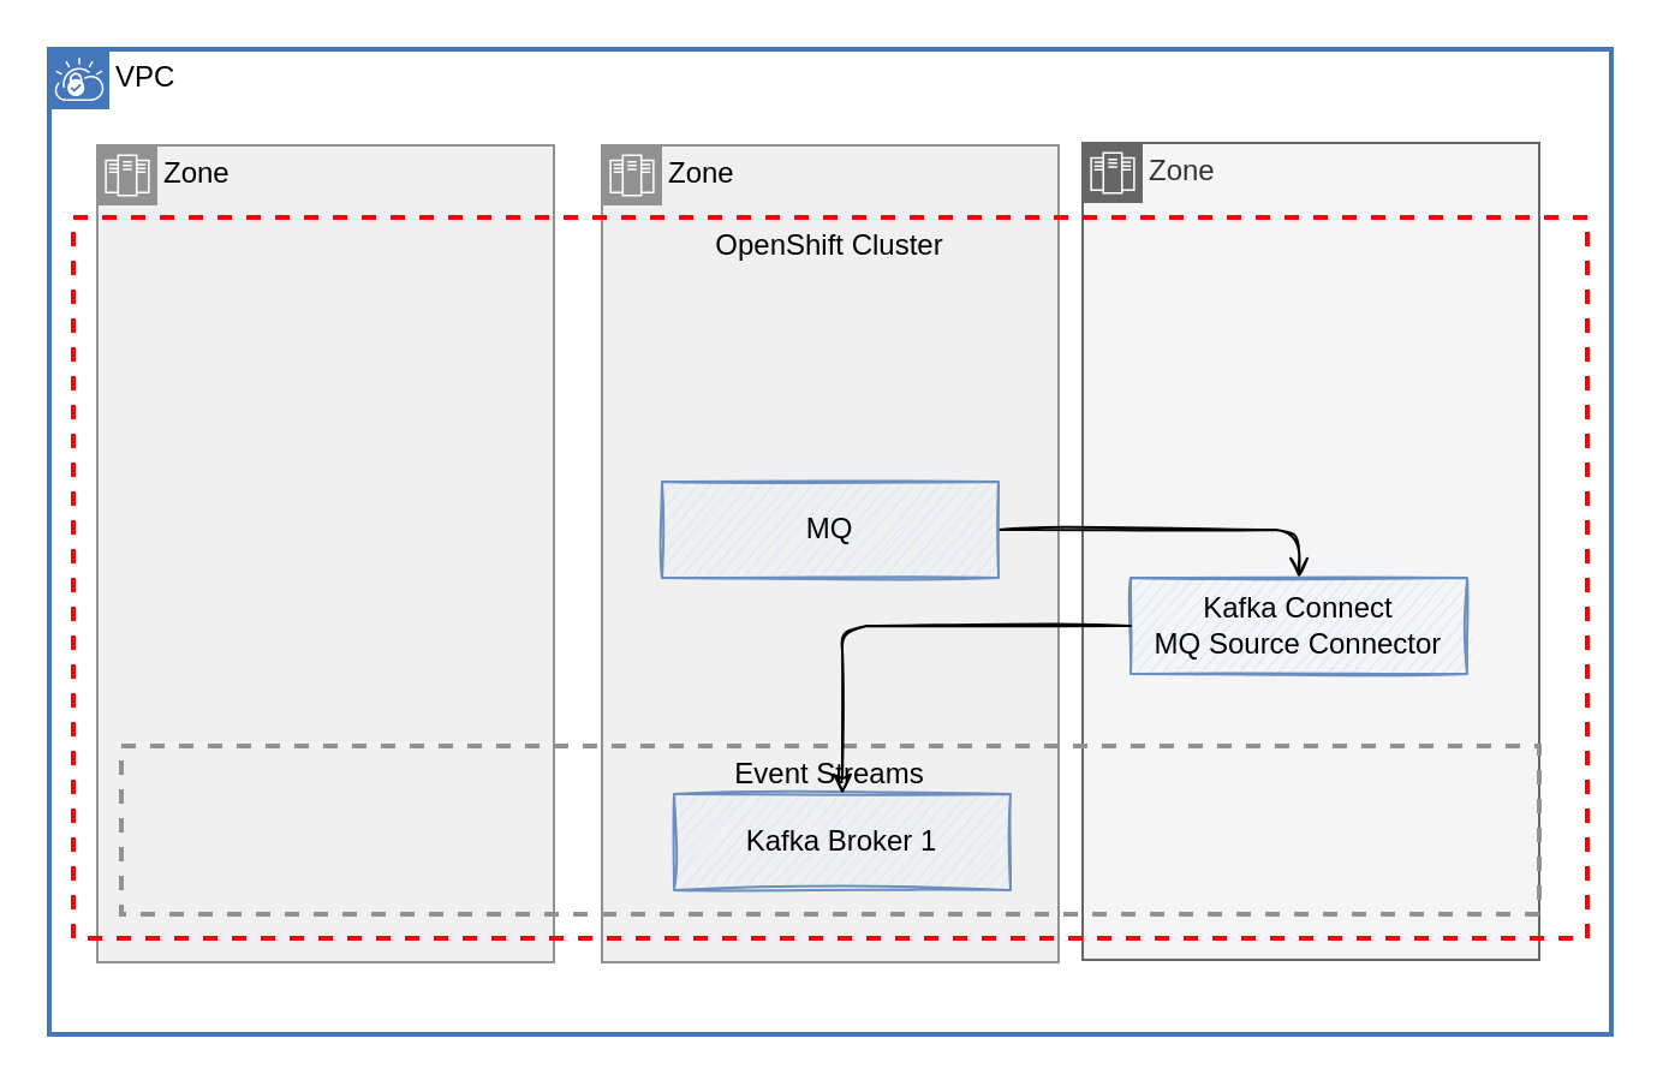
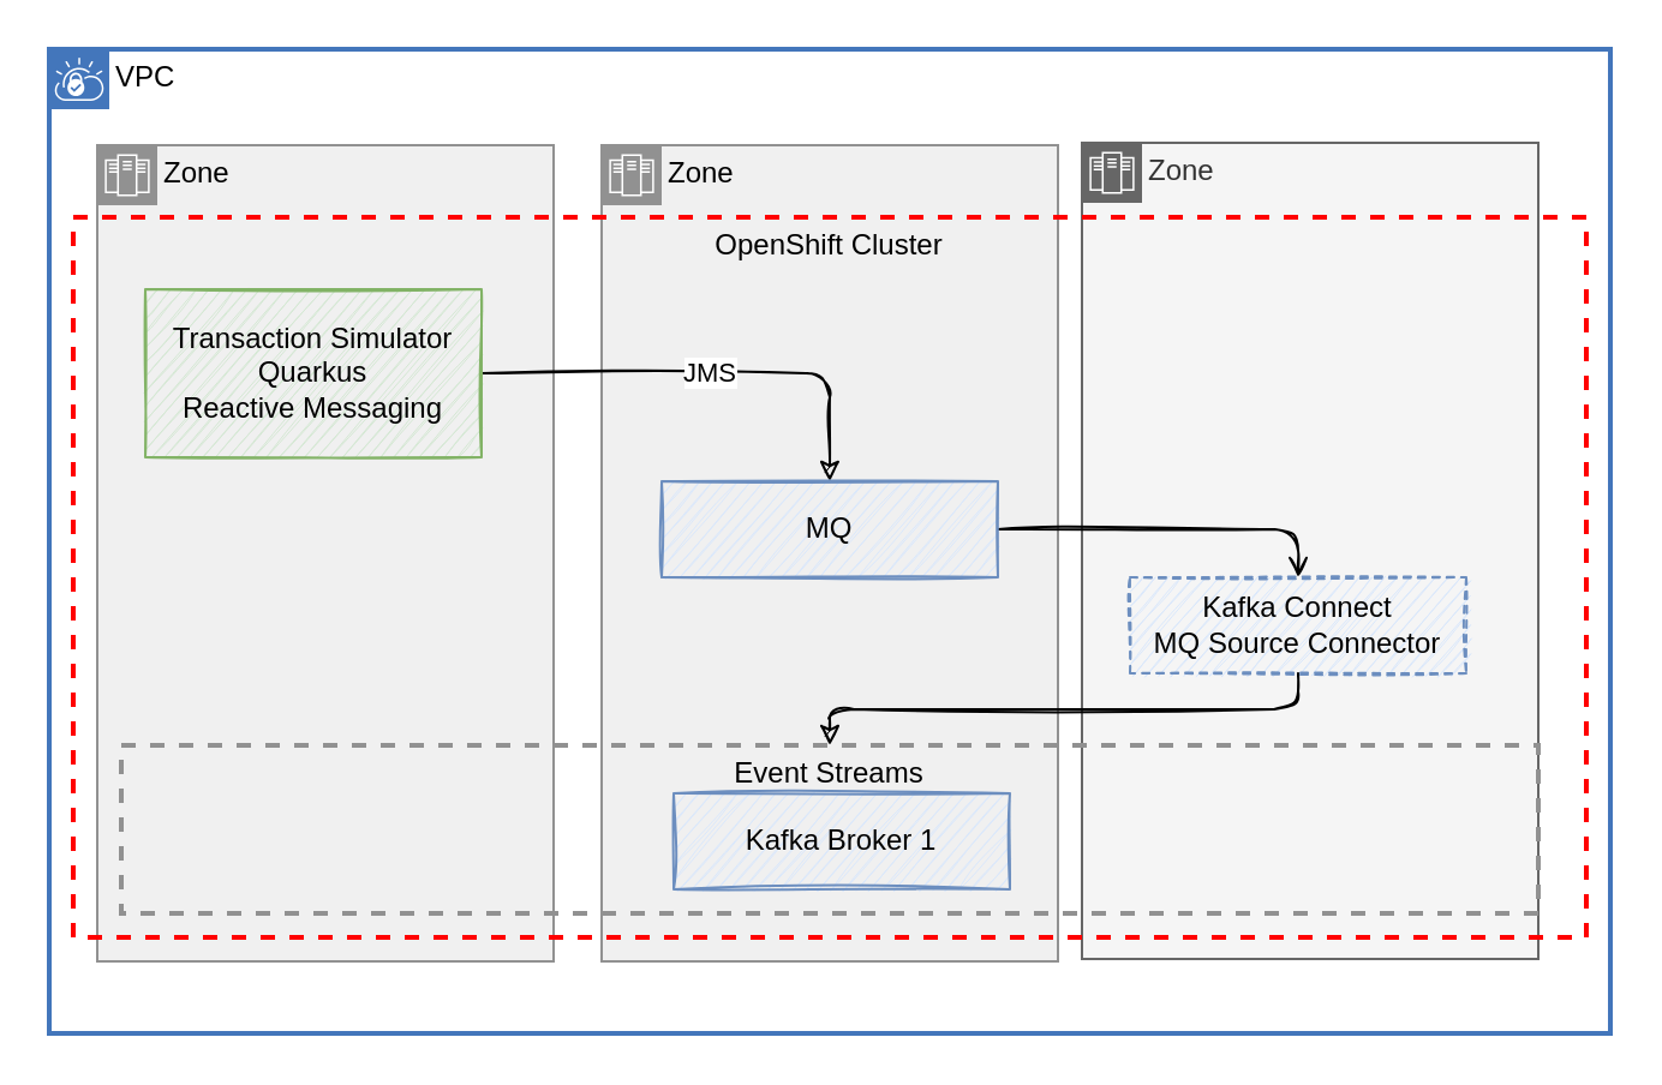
+ <mxCell id="8" value="Transaction Simulator&lt;br&gt;Quarkus&lt;br&gt;Reactive Messaging" style="rounded=0;whiteSpace=wrap;html=1;strokeColor=#82b366;sketch=1;fillColor=#d5e8d4;" parent="6" vertex="1"><mxGeometry x="30" y="30" width="140" height="70" as="geometry" /></mxCell>
+ <mxCell id="7" value="JMS" style="edgeStyle=orthogonalEdgeStyle;html=1;entryX=0.5;entryY=0;entryDx=0;entryDy=0;sketch=1;" parent="6" source="8" target="10" edge="1"><mxGeometry relative="1" as="geometry" /></mxCell>
- <mxCell id="14" style="edgeStyle=orthogonalEdgeStyle;sketch=1;html=1;" parent="6" source="11" target="13" edge="1"><mxGeometry relative="1" as="geometry" /></mxCell>
+ <mxCell id="14" style="edgeStyle=orthogonalEdgeStyle;sketch=1;html=1;entryX=0.5;entryY=0;entryDx=0;entryDy=0;" parent="6" source="11" target="12" edge="1"><mxGeometry relative="1" as="geometry" /></mxCell>
- <mxCell id="11" value="Kafka Connect&lt;br&gt;MQ Source Connector" style="rounded=0;whiteSpace=wrap;html=1;strokeColor=#6c8ebf;sketch=1;fillColor=#dae8fc;" parent="6" vertex="1"><mxGeometry x="440" y="150" width="140" height="40" as="geometry" /></mxCell>
+ <mxCell id="11" value="Kafka Connect&lt;br&gt;MQ Source Connector" style="rounded=0;whiteSpace=wrap;html=1;strokeColor=#6c8ebf;sketch=1;fillColor=#dae8fc;dashed=1;" parent="6" vertex="1"><mxGeometry x="440" y="150" width="140" height="40" as="geometry" /></mxCell>
